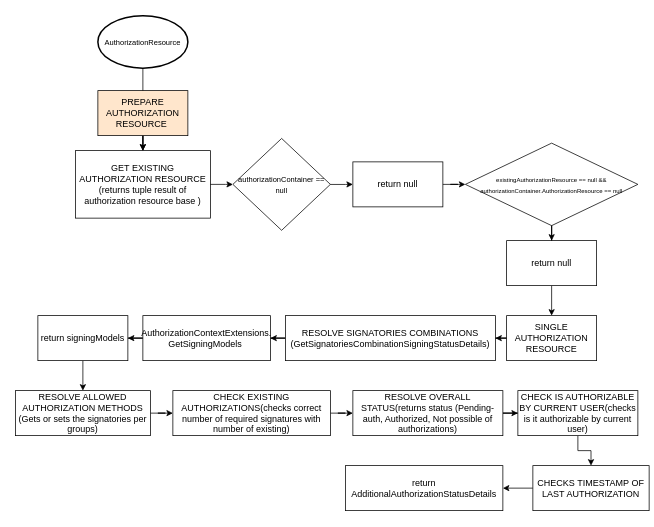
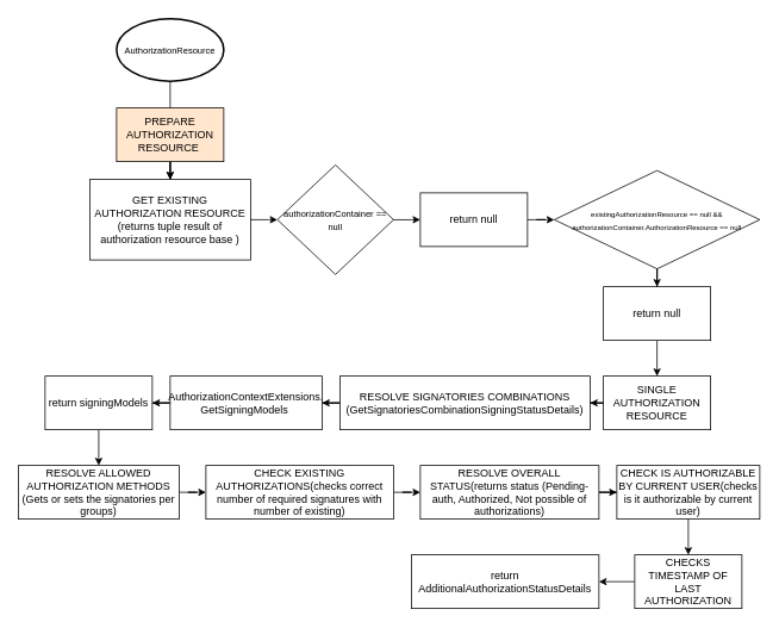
- <mxCell id="21" value="CHECKS TIMESTAMP OF LAST AUTHORIZATION" style="rounded=0;whiteSpace=wrap;html=1;" parent="1" vertex="1"><mxGeometry x="710" y="620" width="155" height="60" as="geometry" /></mxCell>
+ <mxCell id="21" value="CHECKS TIMESTAMP OF LAST AUTHORIZATION" style="rounded=0;whiteSpace=wrap;html=1;" parent="1" vertex="1"><mxGeometry x="710" y="620" width="120" height="60" as="geometry" /></mxCell>
